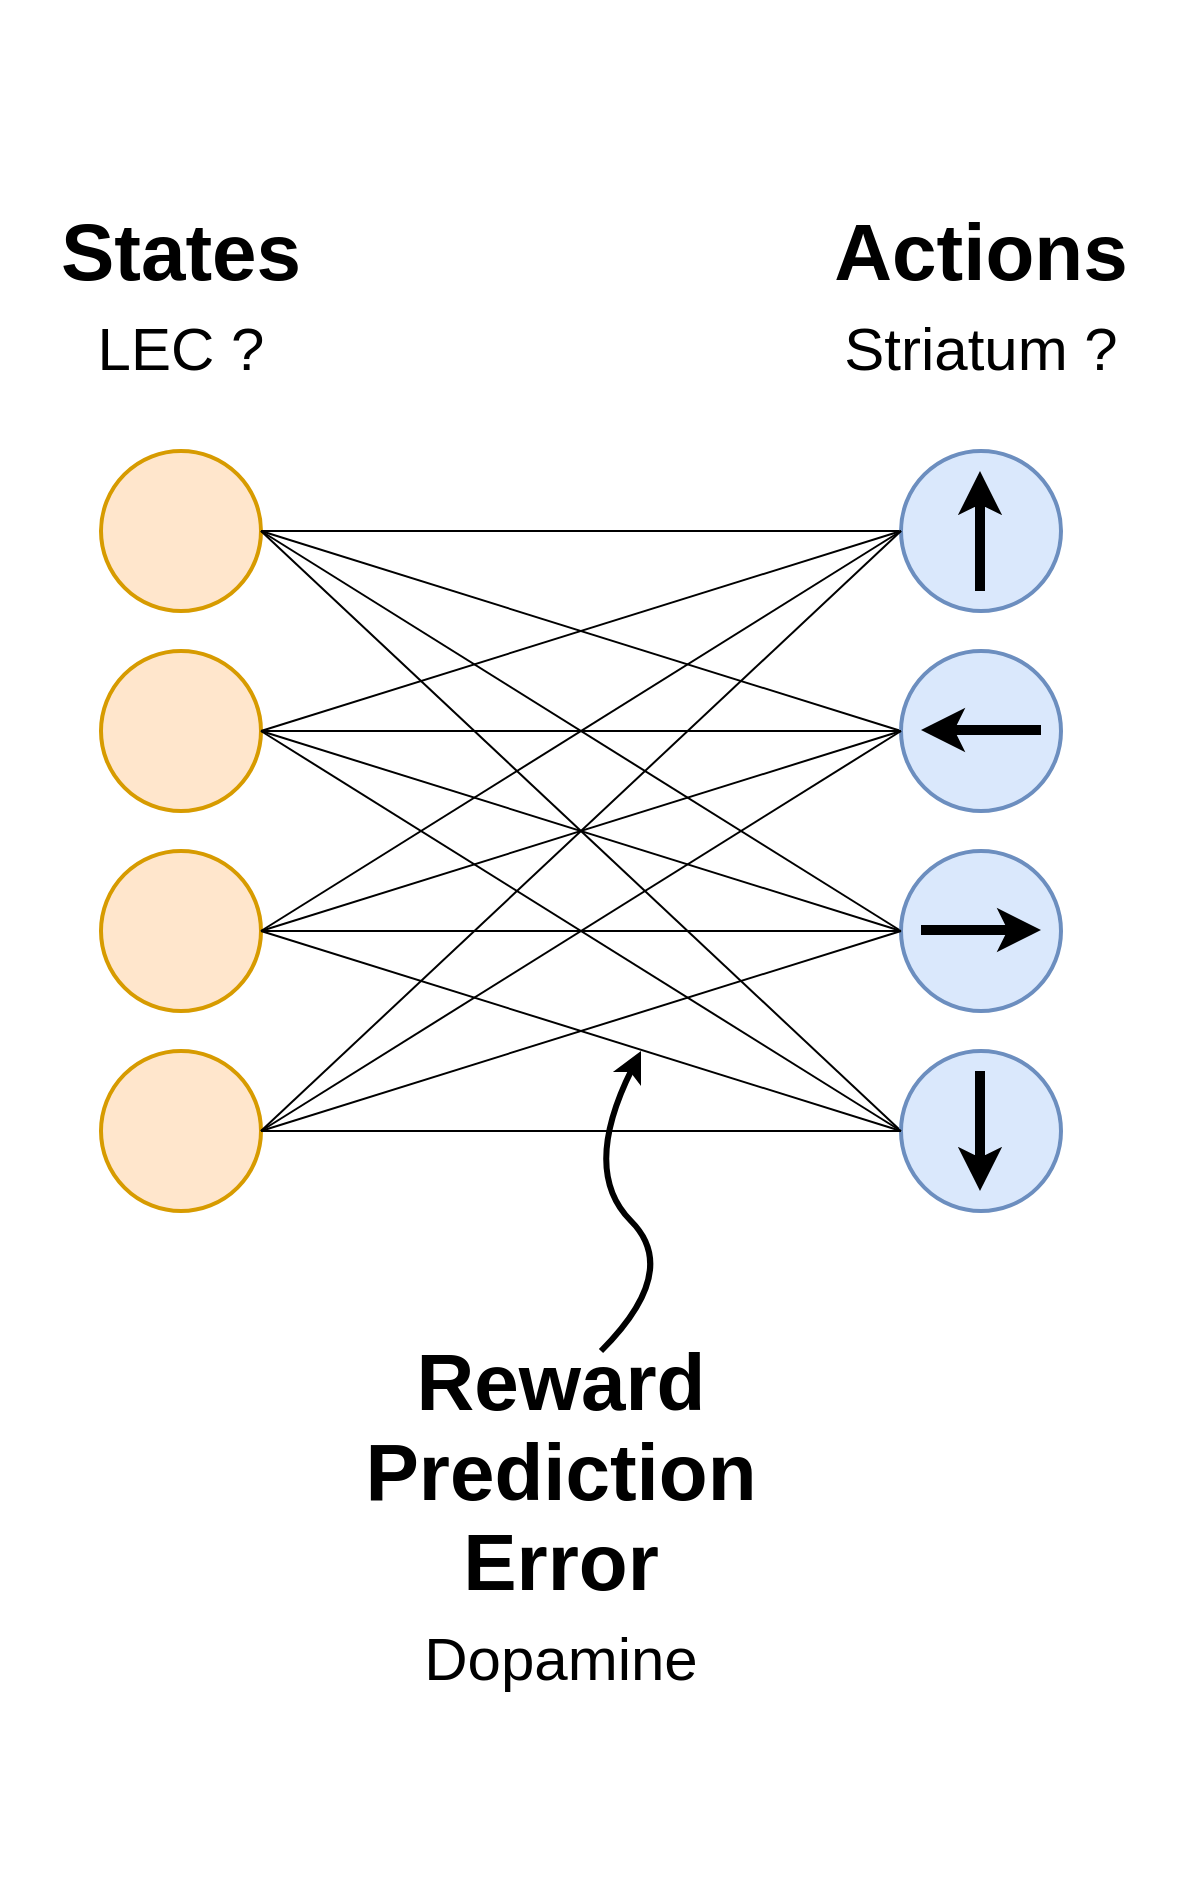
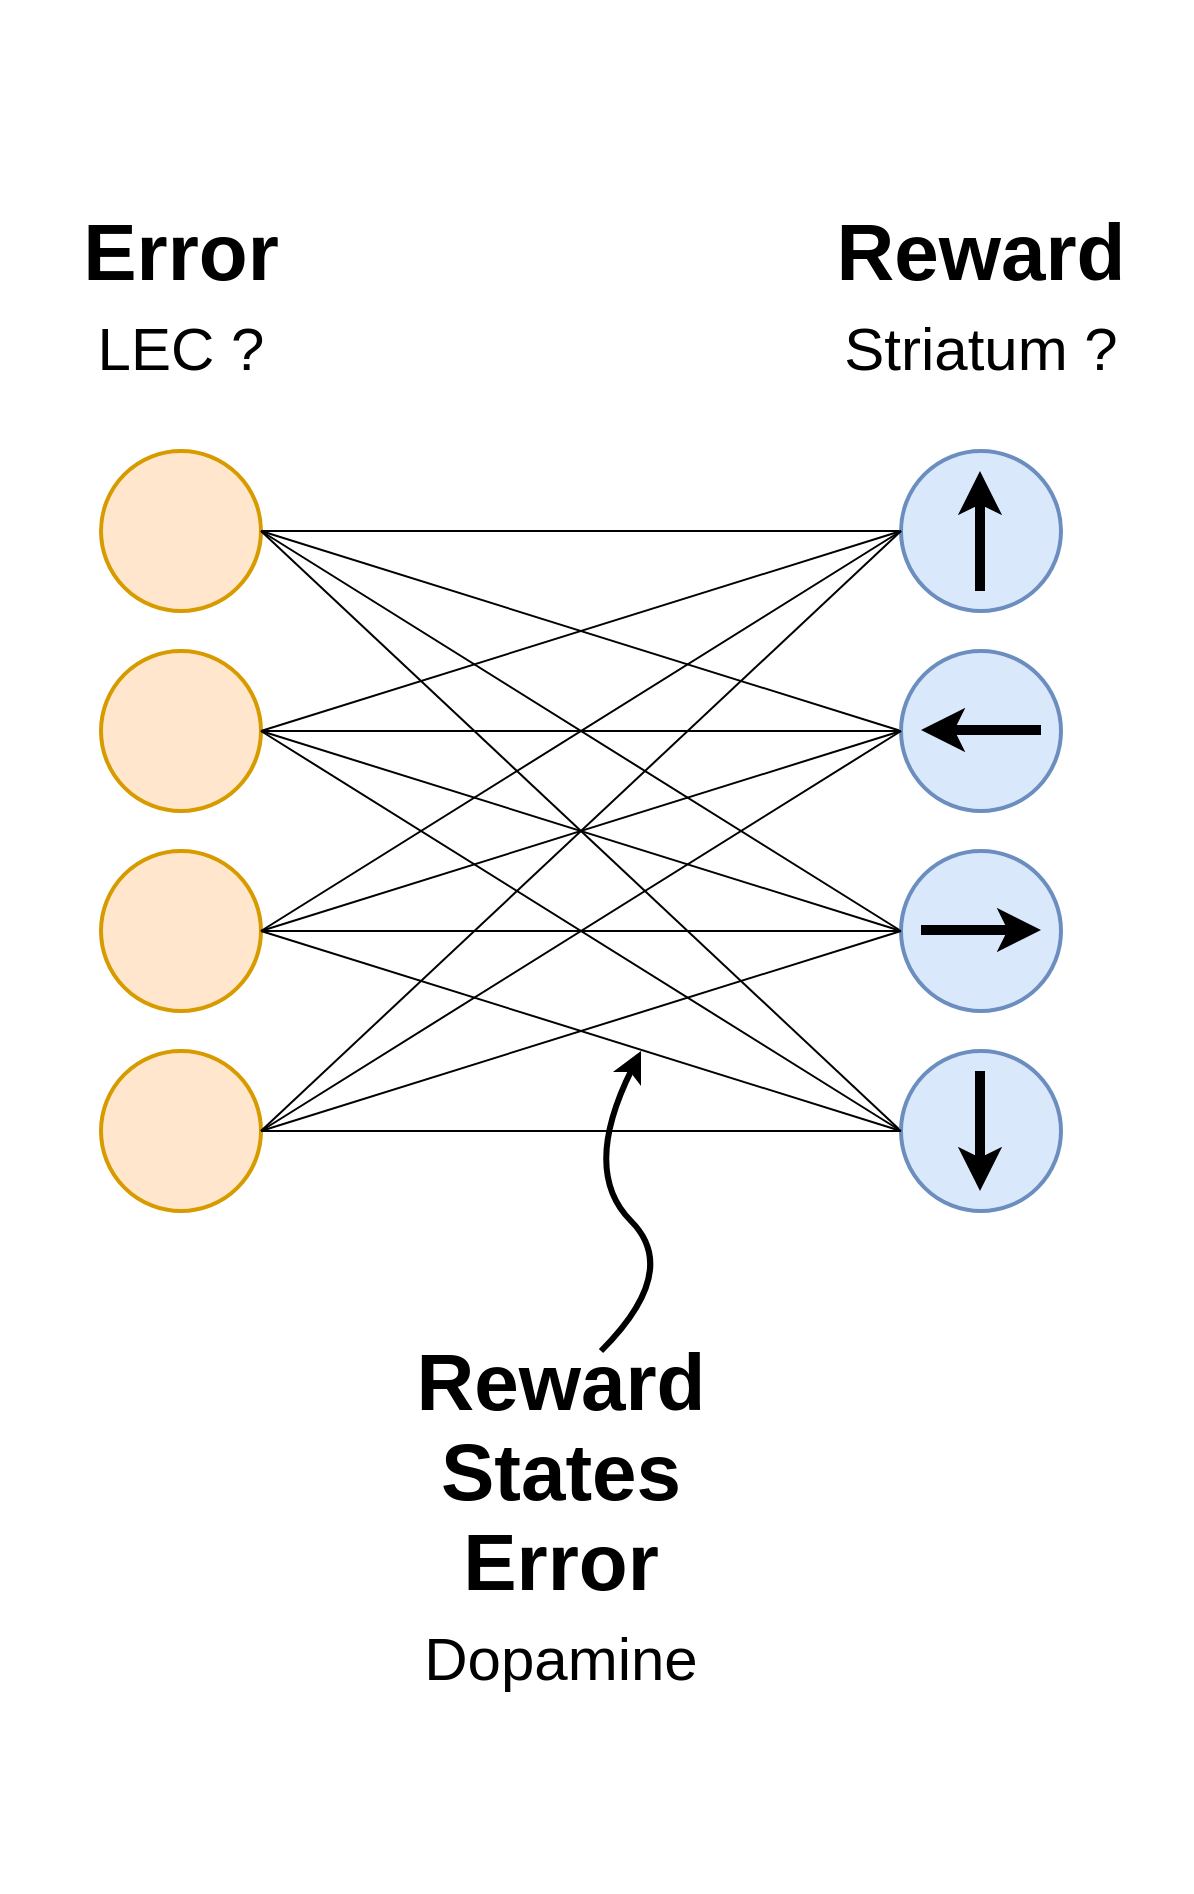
- <mxCell id="24" value="&lt;p style=&quot;line-height: 50%;&quot;&gt;&lt;font style=&quot;&quot;&gt;&lt;b style=&quot;font-size: 40px;&quot;&gt;States&lt;br&gt;&lt;/b&gt;&lt;font style=&quot;font-size: 30px;&quot;&gt;LEC ?&lt;/font&gt;&lt;br&gt;&lt;/font&gt;&lt;/p&gt;" style="text;html=1;align=center;verticalAlign=middle;resizable=0;points=[];autosize=1;strokeColor=none;fillColor=none;fontSize=70;" vertex="1" parent="1"><mxGeometry x="20" y="20" width="140" height="250" as="geometry" /></mxCell>
+ <mxCell id="24" value="&lt;p style=&quot;line-height: 50%;&quot;&gt;&lt;font style=&quot;&quot;&gt;&lt;b style=&quot;font-size: 40px;&quot;&gt;Error&lt;br&gt;&lt;/b&gt;&lt;font style=&quot;font-size: 30px;&quot;&gt;LEC ?&lt;/font&gt;&lt;br&gt;&lt;/font&gt;&lt;/p&gt;" style="text;html=1;align=center;verticalAlign=middle;resizable=0;points=[];autosize=1;strokeColor=none;fillColor=none;fontSize=70;" vertex="1" parent="1"><mxGeometry x="20" y="20" width="140" height="250" as="geometry" /></mxCell>
- <mxCell id="25" value="&lt;p style=&quot;line-height: 50%;&quot;&gt;&lt;font style=&quot;&quot;&gt;&lt;span style=&quot;font-size: 40px;&quot;&gt;&lt;b&gt;Actions&lt;/b&gt;&lt;/span&gt;&lt;br&gt;&lt;font style=&quot;font-size: 30px;&quot;&gt;Striatum ?&lt;/font&gt;&lt;br&gt;&lt;/font&gt;&lt;/p&gt;" style="text;html=1;align=center;verticalAlign=middle;resizable=0;points=[];autosize=1;strokeColor=none;fillColor=none;fontSize=70;" vertex="1" parent="1"><mxGeometry x="405" y="20" width="170" height="250" as="geometry" /></mxCell>
+ <mxCell id="25" value="&lt;p style=&quot;line-height: 50%;&quot;&gt;&lt;font style=&quot;&quot;&gt;&lt;span style=&quot;font-size: 40px;&quot;&gt;&lt;b&gt;Reward&lt;/b&gt;&lt;/span&gt;&lt;br&gt;&lt;font style=&quot;font-size: 30px;&quot;&gt;Striatum ?&lt;/font&gt;&lt;br&gt;&lt;/font&gt;&lt;/p&gt;" style="text;html=1;align=center;verticalAlign=middle;resizable=0;points=[];autosize=1;strokeColor=none;fillColor=none;fontSize=70;" vertex="1" parent="1"><mxGeometry x="405" y="20" width="170" height="250" as="geometry" /></mxCell>
- <mxCell id="39" value="&lt;p style=&quot;line-height: 50%;&quot;&gt;&lt;font style=&quot;&quot;&gt;&lt;b style=&quot;font-size: 40px;&quot;&gt;Reward&lt;br&gt;Prediction&lt;br&gt;Error&lt;br&gt;&lt;/b&gt;&lt;span style=&quot;font-size: 30px;&quot;&gt;Dopamine&lt;/span&gt;&lt;/font&gt;&lt;/p&gt;" style="text;html=1;align=center;verticalAlign=middle;resizable=0;points=[];autosize=1;strokeColor=none;fillColor=none;fontSize=70;" vertex="1" parent="1"><mxGeometry x="170" y="585" width="220" height="340" as="geometry" /></mxCell>
+ <mxCell id="39" value="&lt;p style=&quot;line-height: 50%;&quot;&gt;&lt;font style=&quot;&quot;&gt;&lt;b style=&quot;font-size: 40px;&quot;&gt;Reward&lt;br&gt;States&lt;br&gt;Error&lt;br&gt;&lt;/b&gt;&lt;span style=&quot;font-size: 30px;&quot;&gt;Dopamine&lt;/span&gt;&lt;/font&gt;&lt;/p&gt;" style="text;html=1;align=center;verticalAlign=middle;resizable=0;points=[];autosize=1;strokeColor=none;fillColor=none;fontSize=70;" vertex="1" parent="1"><mxGeometry x="170" y="585" width="220" height="340" as="geometry" /></mxCell>
